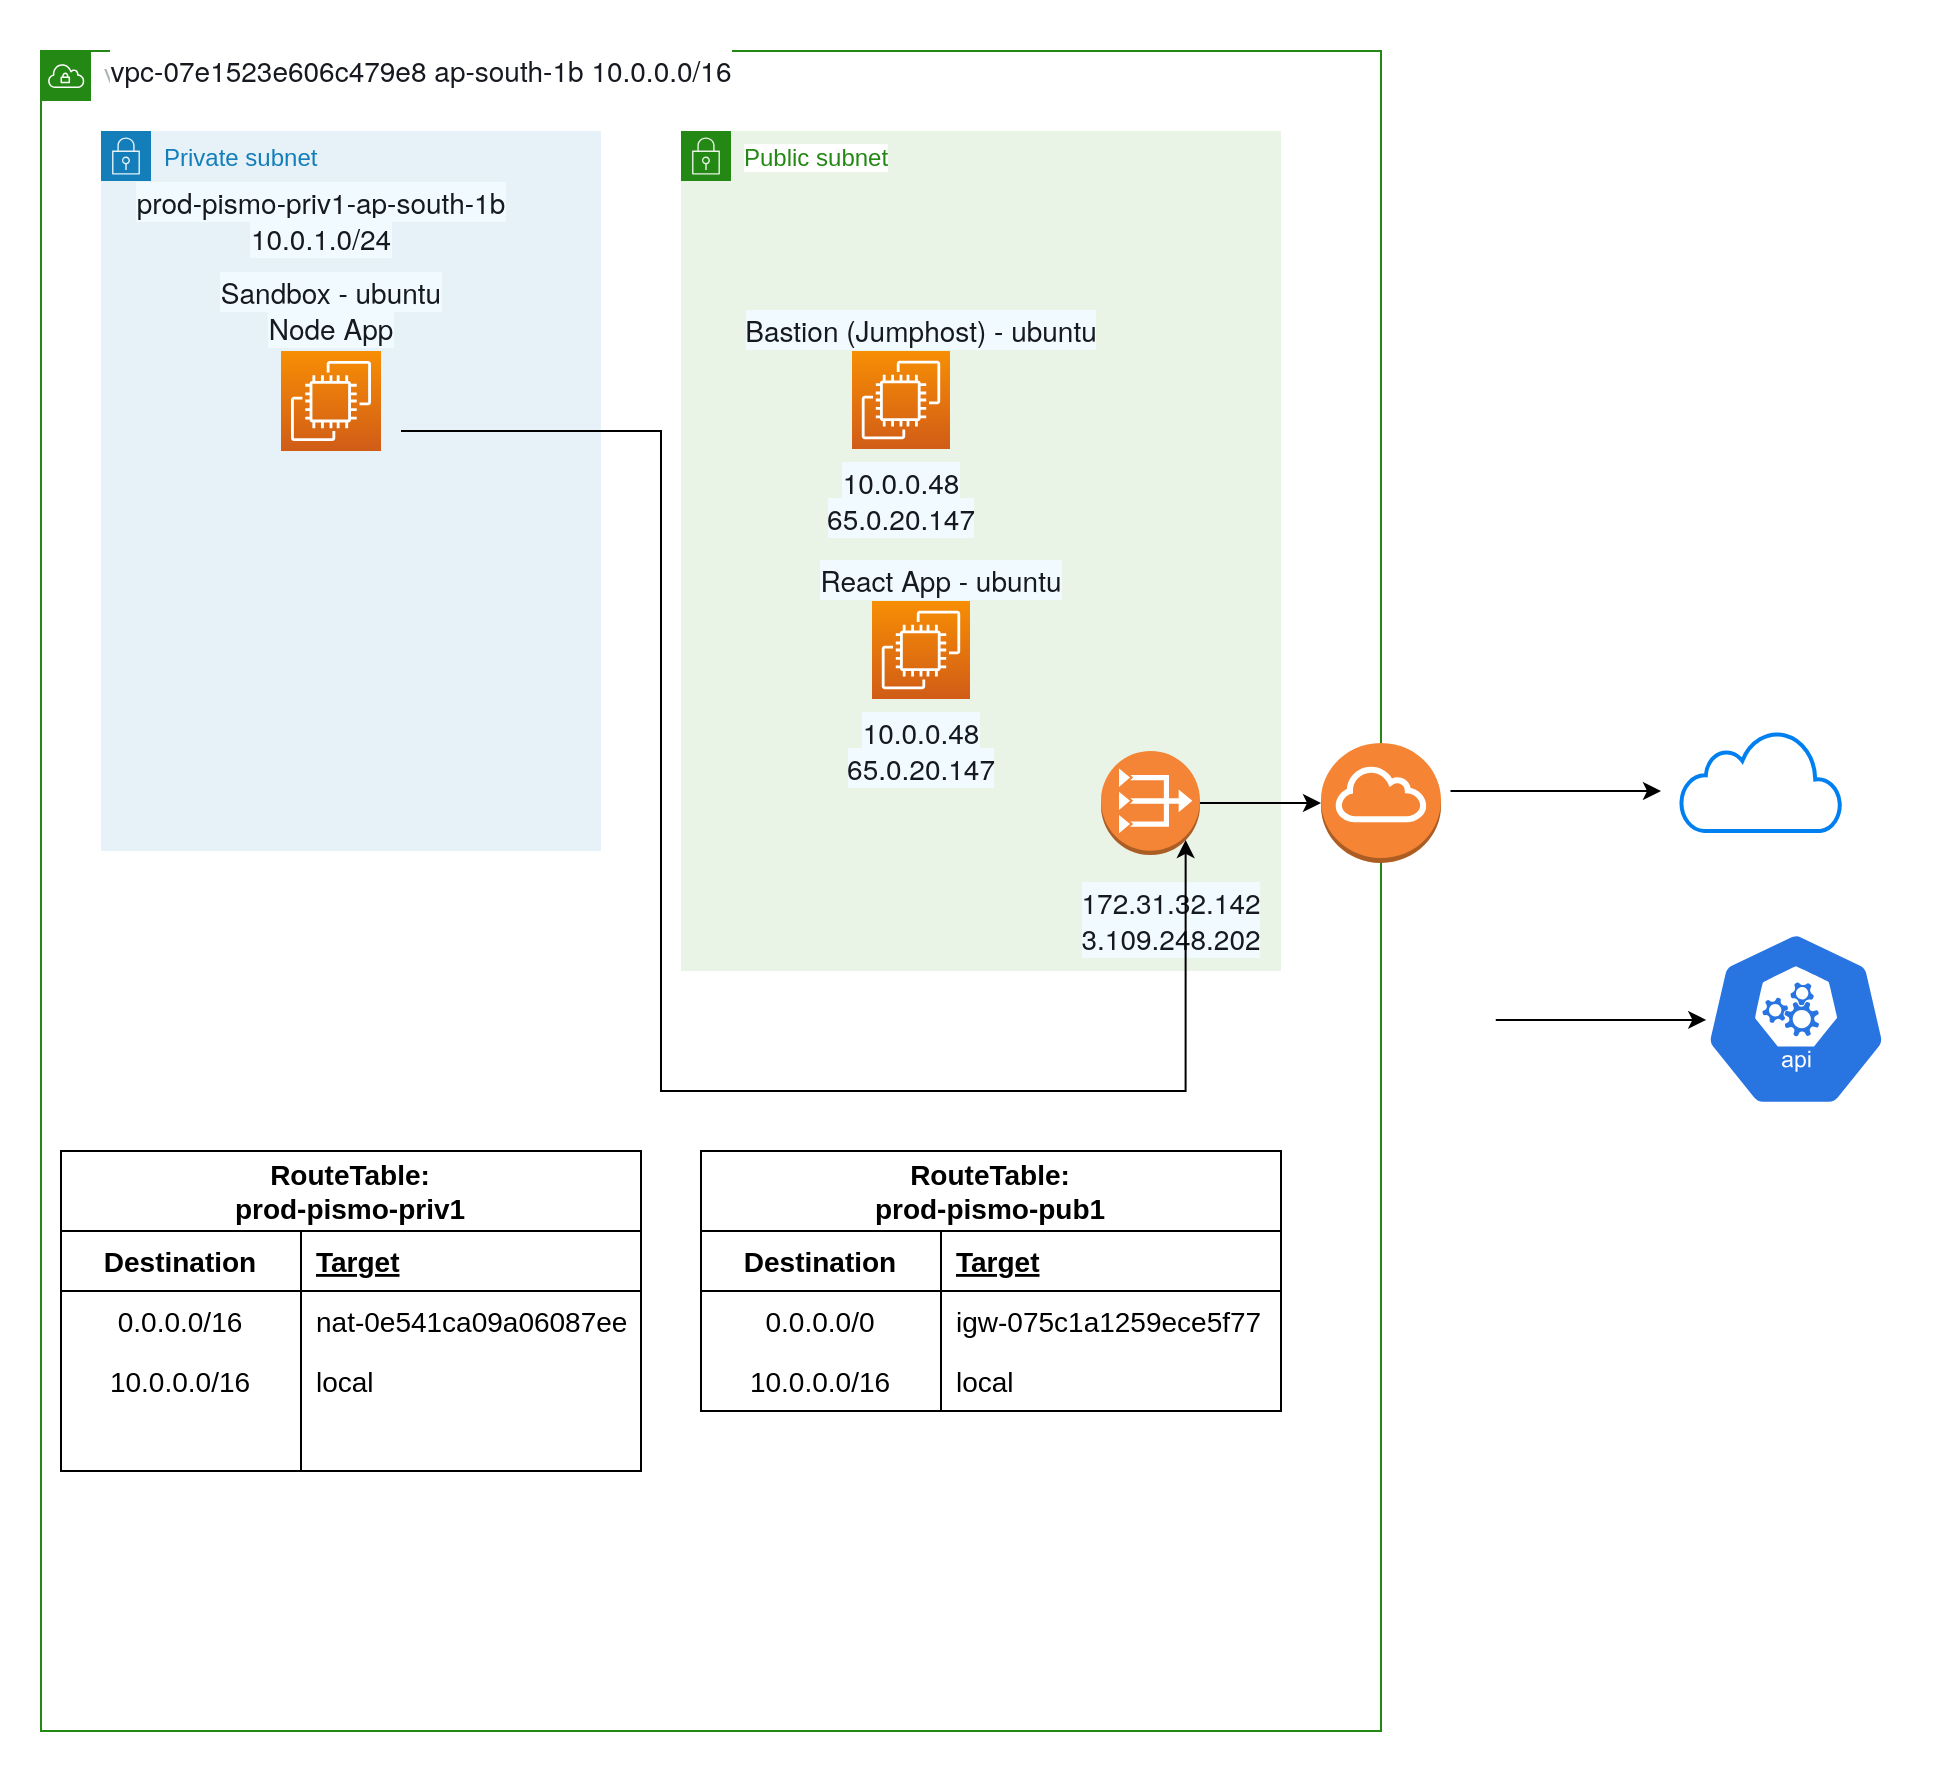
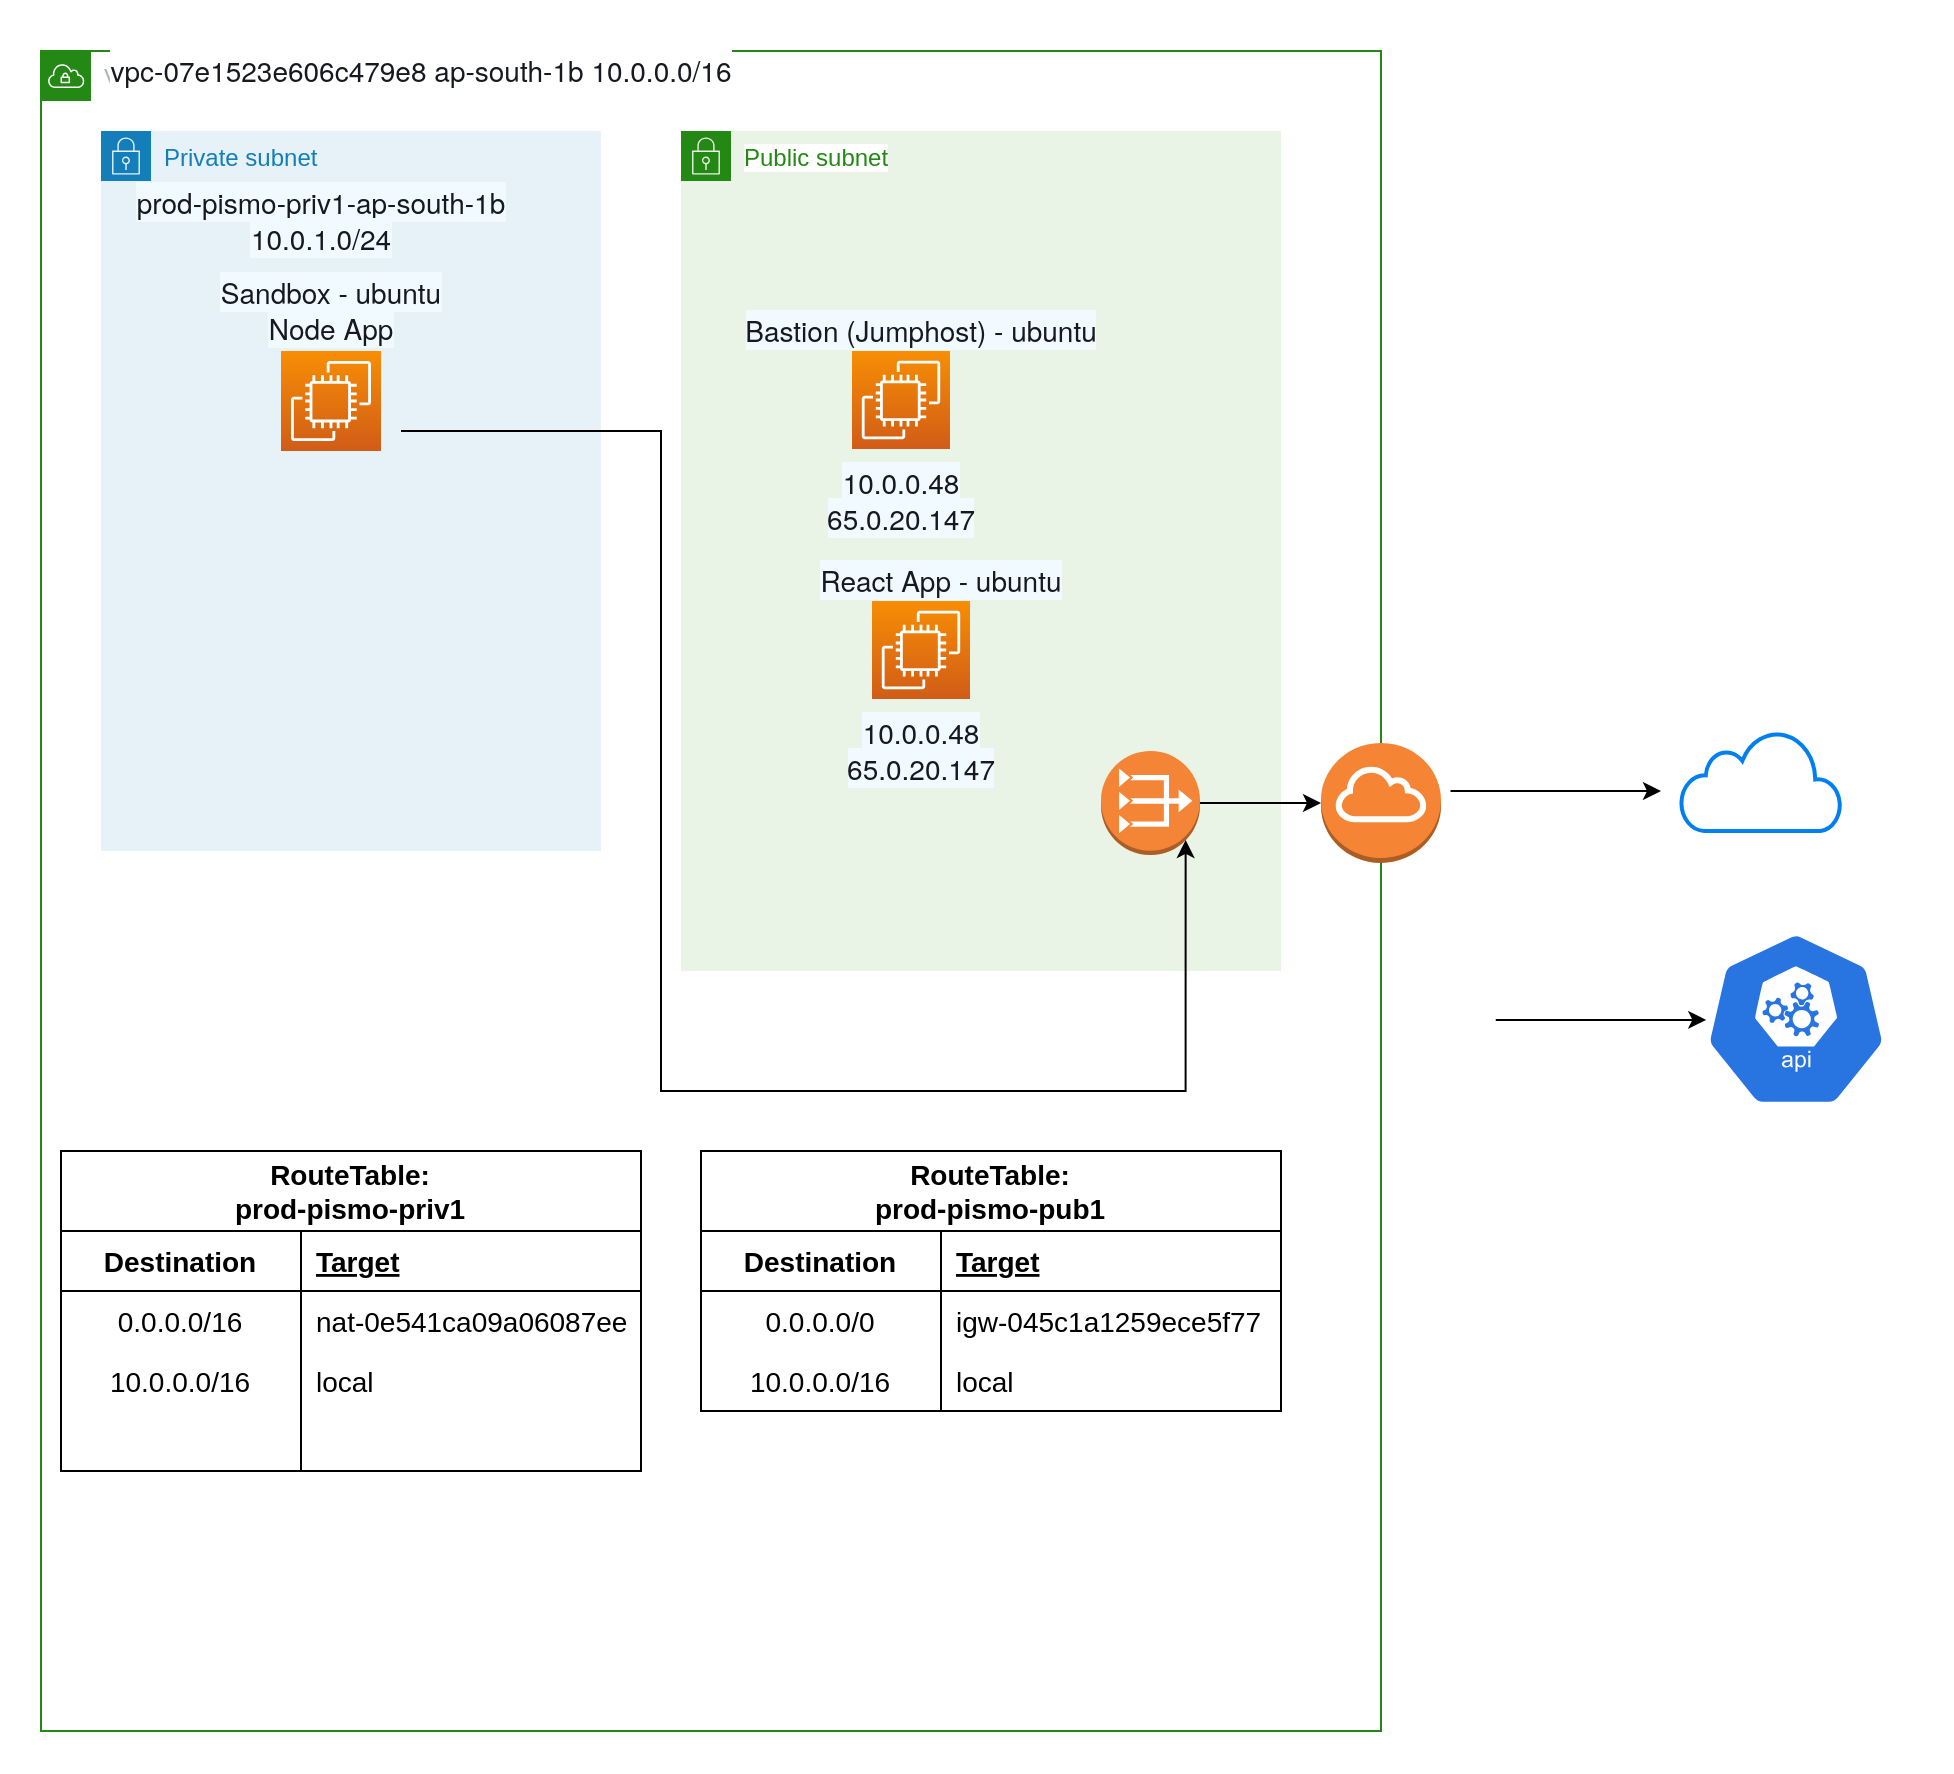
- <mxCell id="12" value="&lt;span style=&quot;caret-color: rgb(22, 25, 31); color: rgb(22, 25, 31); font-family: &amp;quot;Amazon Ember&amp;quot;, &amp;quot;Helvetica Neue&amp;quot;, Roboto, Arial, sans-serif; font-size: 14px; text-align: left; text-size-adjust: auto; background-color: rgb(241, 250, 255);&quot;&gt;&lt;span style=&quot;text-size-adjust: auto;&quot;&gt;172.31.32.142&lt;/span&gt;&lt;br&gt;&lt;span style=&quot;text-size-adjust: auto;&quot;&gt;3.109.248.202&lt;/span&gt;&lt;br&gt;&lt;/span&gt;" style="text;html=1;resizable=0;autosize=1;align=center;verticalAlign=middle;points=[];fillColor=none;strokeColor=none;rounded=0;" parent="7" vertex="1"><mxGeometry x="190" y="370" width="110" height="50" as="geometry" /></mxCell>
- <mxCell id="36" value="igw-075c1a1259ece5f77" style="shape=partialRectangle;connectable=0;fillColor=none;top=0;left=0;bottom=0;right=0;align=left;spacingLeft=6;overflow=hidden;fontSize=14;fontColor=#000000;" parent="34" vertex="1"><mxGeometry x="120" width="170" height="30" as="geometry"><mxRectangle width="170" height="30" as="alternateBounds" /></mxGeometry></mxCell>
+ <mxCell id="36" value="igw-045c1a1259ece5f77" style="shape=partialRectangle;connectable=0;fillColor=none;top=0;left=0;bottom=0;right=0;align=left;spacingLeft=6;overflow=hidden;fontSize=14;fontColor=#000000;" parent="34" vertex="1"><mxGeometry x="120" width="170" height="30" as="geometry"><mxRectangle width="170" height="30" as="alternateBounds" /></mxGeometry></mxCell>
